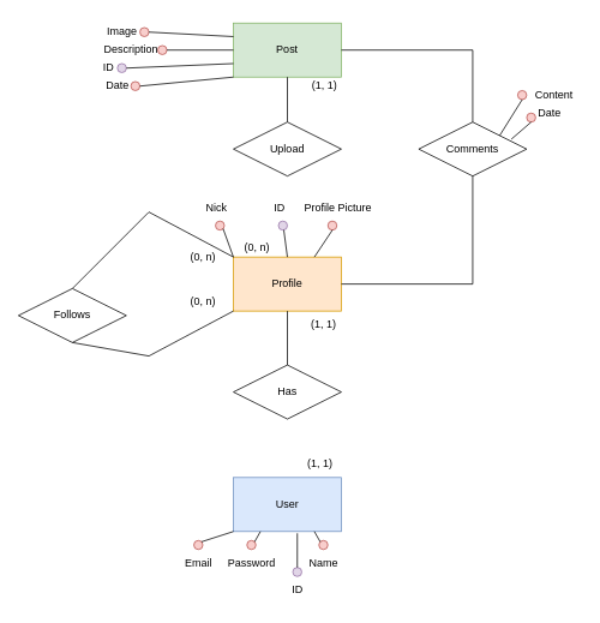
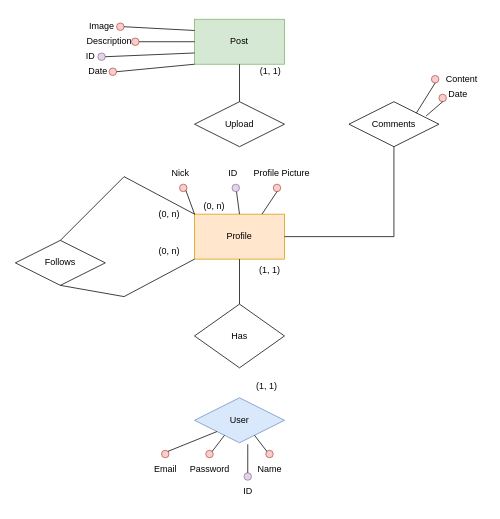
- <mxCell id="36" value="" style="endArrow=none;html=1;rounded=0;exitX=1;exitY=0.5;exitDx=0;exitDy=0;entryX=0.5;entryY=0;entryDx=0;entryDy=0;" edge="1" parent="1" source="29" target="34"><mxGeometry width="50" height="50" relative="1" as="geometry"><mxPoint x="305" y="195" as="sourcePoint" /><mxPoint x="355" y="145" as="targetPoint" /><Array as="points"><mxPoint x="525" y="55" /></Array></mxGeometry></mxCell>
- <mxCell id="15" value="Has" style="shape=rhombus;perimeter=rhombusPerimeter;whiteSpace=wrap;html=1;align=center;" vertex="1" parent="1"><mxGeometry x="259" y="405" width="120" height="60" as="geometry" /></mxCell>
+ <mxCell id="15" value="Has" style="shape=rhombus;perimeter=rhombusPerimeter;whiteSpace=wrap;html=1;align=center;" vertex="1" parent="1"><mxGeometry x="259" y="405" width="120" height="85" as="geometry" /></mxCell>
- <mxCell id="2" value="User" style="rounded=0;whiteSpace=wrap;html=1;fillColor=#dae8fc;strokeColor=#6c8ebf;" vertex="1" parent="1"><mxGeometry x="259" y="530" width="120" height="60" as="geometry" /></mxCell>
+ <mxCell id="2" value="User" style="rhombus;whiteSpace=wrap;html=1;fillColor=#dae8fc;strokeColor=#6c8ebf;" vertex="1" parent="1"><mxGeometry x="259" y="530" width="120" height="60" as="geometry" /></mxCell>
